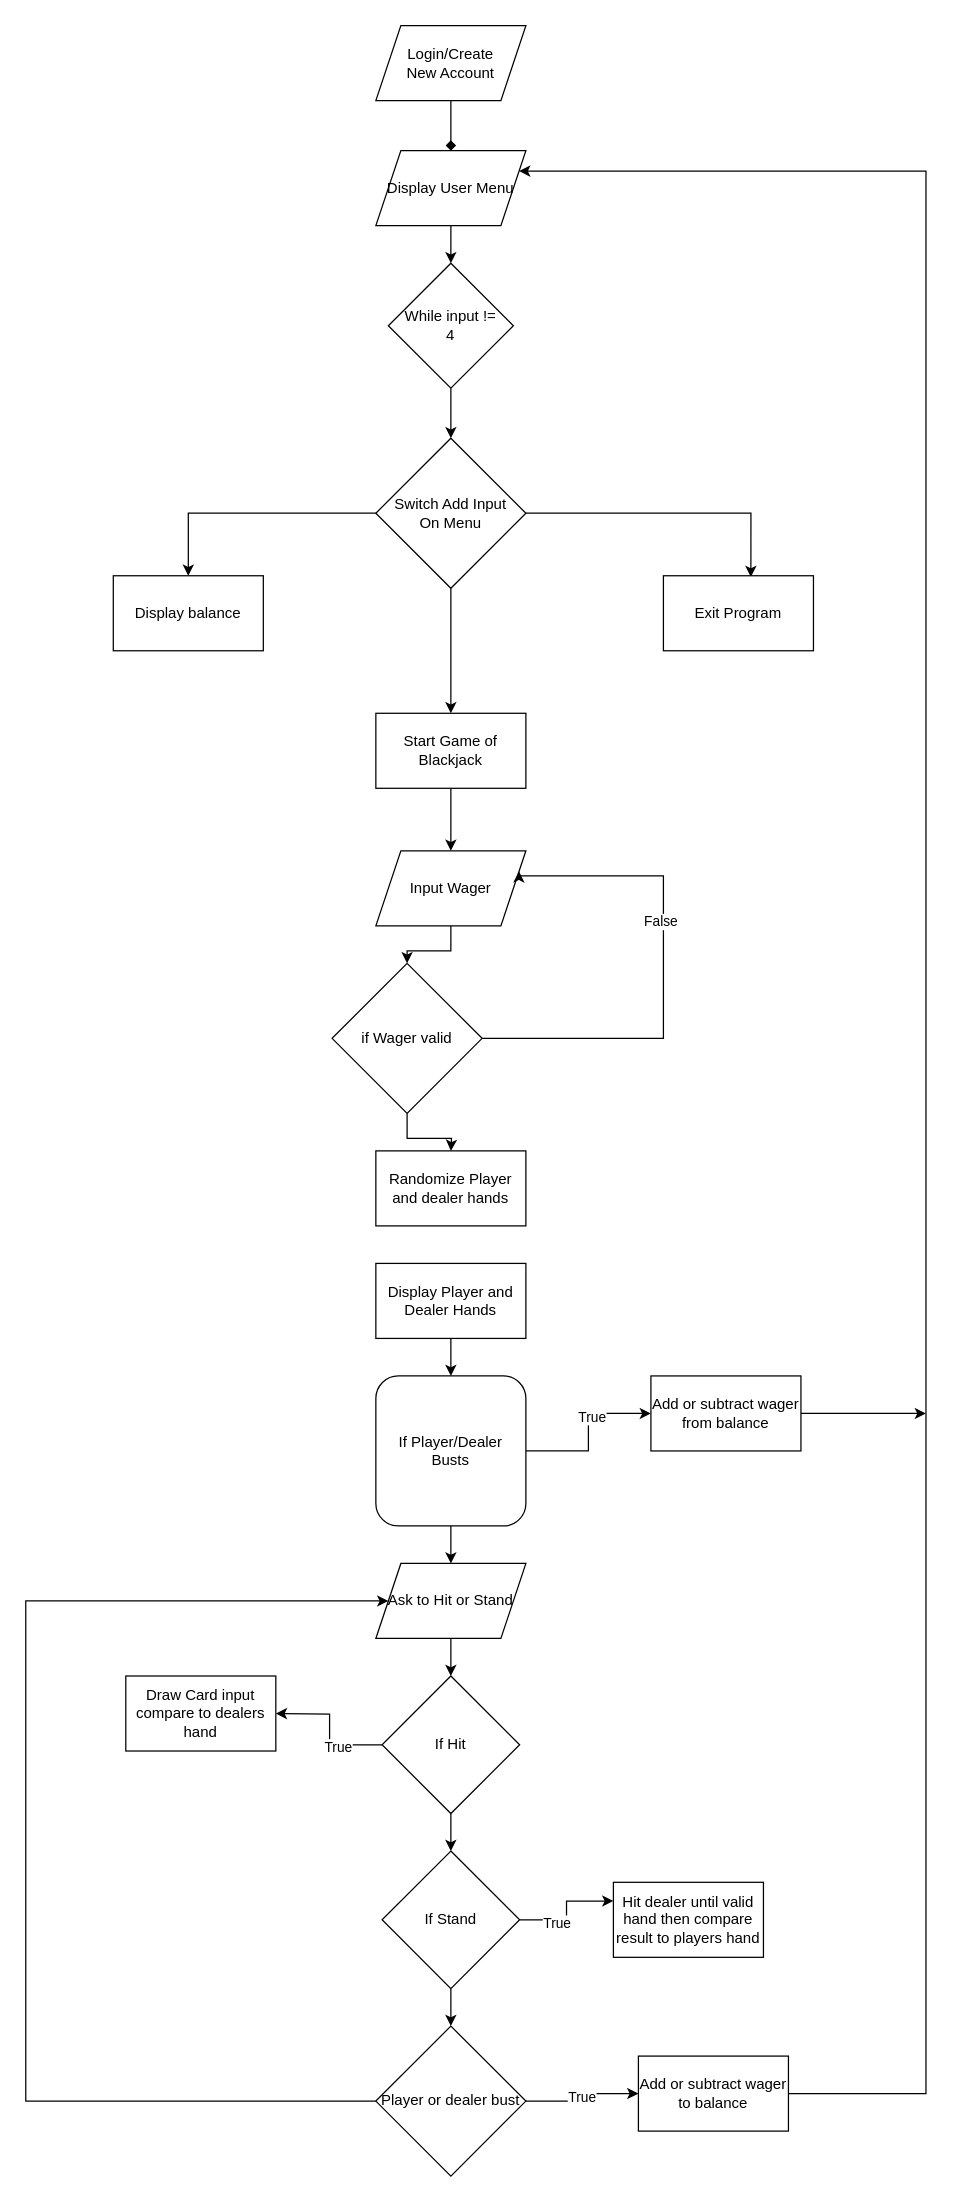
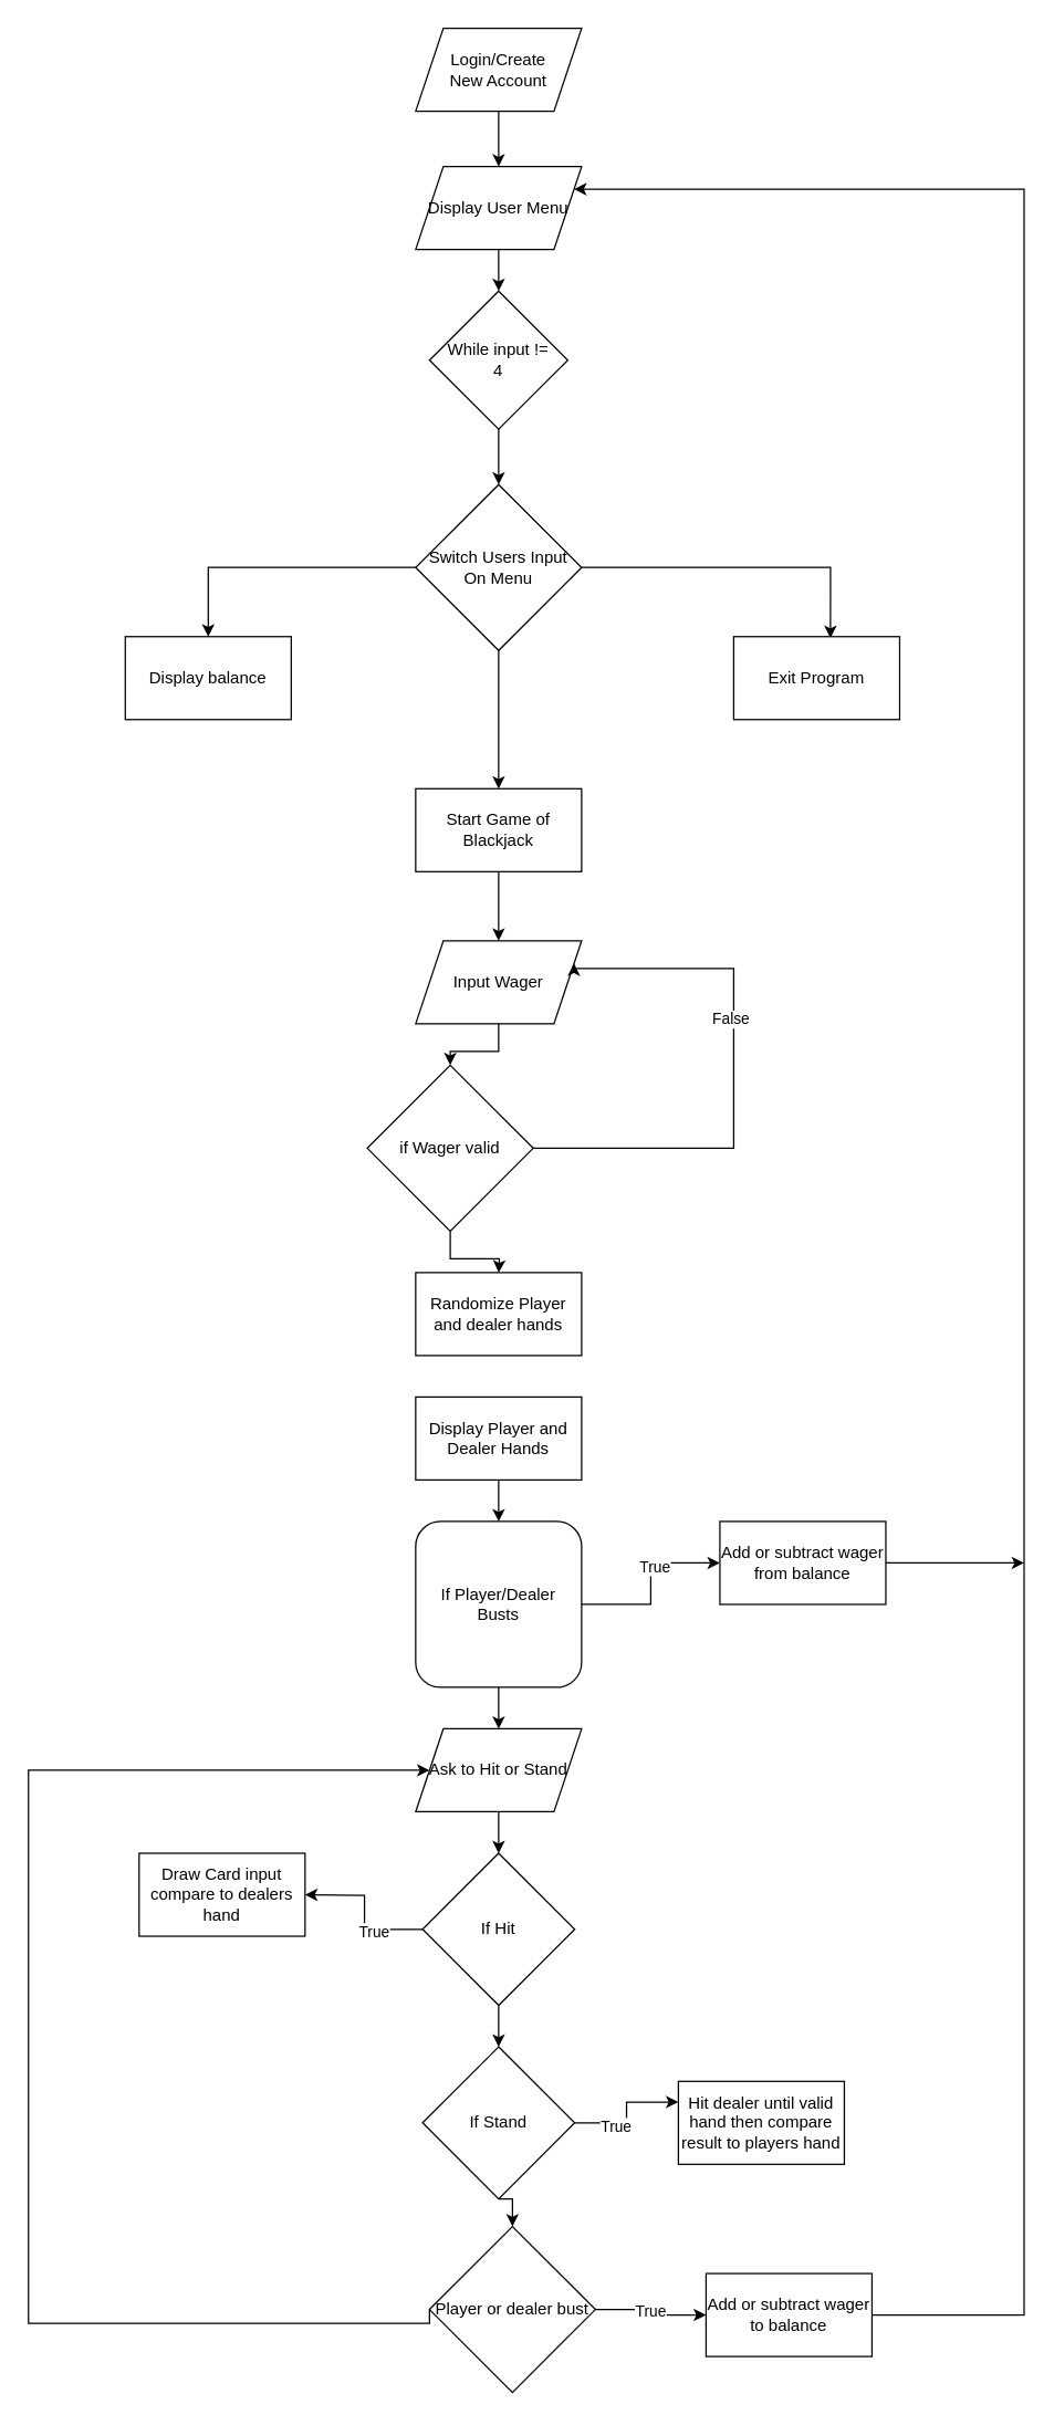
- <mxCell id="2" style="edgeStyle=orthogonalEdgeStyle;rounded=0;orthogonalLoop=1;jettySize=auto;html=1;exitX=0.5;exitY=1;exitDx=0;exitDy=0;entryX=0.5;entryY=0;entryDx=0;entryDy=0;endArrow=diamond;" edge="1" parent="1" source="3" target="5"><mxGeometry relative="1" as="geometry" /></mxCell>
+ <mxCell id="2" style="edgeStyle=orthogonalEdgeStyle;rounded=0;orthogonalLoop=1;jettySize=auto;html=1;exitX=0.5;exitY=1;exitDx=0;exitDy=0;entryX=0.5;entryY=0;entryDx=0;entryDy=0;" edge="1" parent="1" source="3" target="5"><mxGeometry relative="1" as="geometry" /></mxCell>
- <mxCell id="11" value="Switch Add Input&lt;br&gt;On Menu" style="rhombus;whiteSpace=wrap;html=1;" vertex="1" parent="1"><mxGeometry x="300" y="350" width="120" height="120" as="geometry" /></mxCell>
+ <mxCell id="11" value="Switch Users Input&lt;br&gt;On Menu" style="rhombus;whiteSpace=wrap;html=1;" vertex="1" parent="1"><mxGeometry x="300" y="350" width="120" height="120" as="geometry" /></mxCell>
- <mxCell id="47" value="Player or dealer bust" style="rhombus;whiteSpace=wrap;html=1;" vertex="1" parent="1"><mxGeometry x="300" y="1620" width="120" height="120" as="geometry" /></mxCell>
+ <mxCell id="47" value="Player or dealer bust" style="rhombus;whiteSpace=wrap;html=1;" vertex="1" parent="1"><mxGeometry x="310" y="1610" width="120" height="120" as="geometry" /></mxCell>
